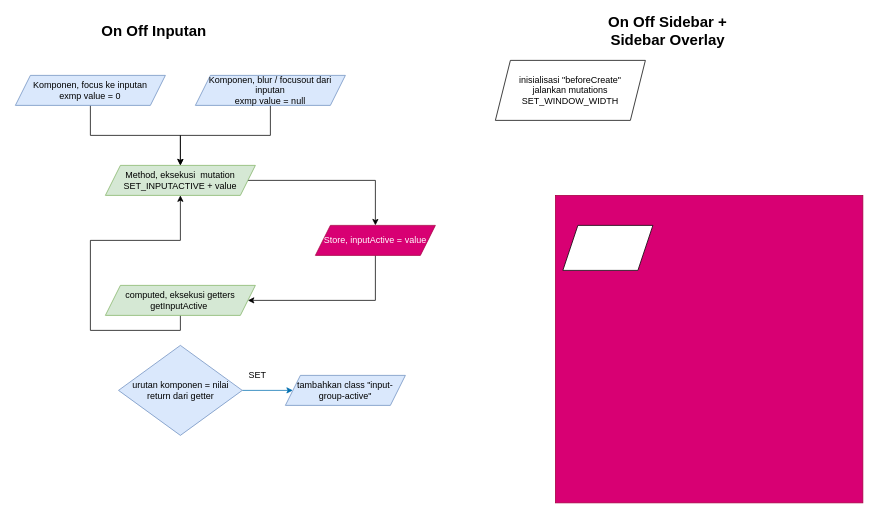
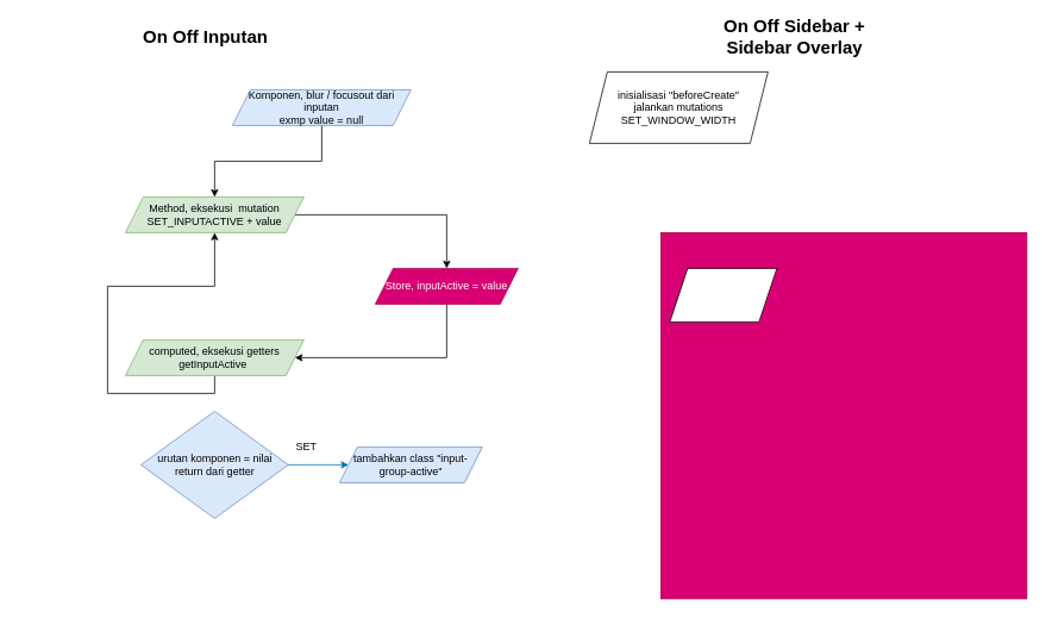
- <mxCell id="6" value="&lt;b&gt;&lt;font style=&quot;font-size: 20px&quot;&gt;On Off Inputan&lt;/font&gt;&lt;/b&gt;" style="text;html=1;strokeColor=none;fillColor=none;align=center;verticalAlign=middle;whiteSpace=wrap;rounded=0;" vertex="1" parent="1"><mxGeometry x="105" y="20" width="200" height="40" as="geometry" /></mxCell>
+ <mxCell id="6" value="&lt;b&gt;&lt;font style=&quot;font-size: 20px&quot;&gt;On Off Inputan&lt;/font&gt;&lt;/b&gt;" style="text;html=1;strokeColor=none;fillColor=none;align=center;verticalAlign=middle;whiteSpace=wrap;rounded=0;" vertex="1" parent="1"><mxGeometry x="130" width="200" height="40" as="geometry" y="20" /></mxCell>
- <mxCell id="3" value="Komponen, focus ke inputan&lt;br&gt;exmp value = 0" style="shape=parallelogram;perimeter=parallelogramPerimeter;whiteSpace=wrap;html=1;fixedSize=1;fontFamily=Helvetica;fontSize=12;fontColor=#000000;align=center;strokeColor=#6c8ebf;fillColor=#dae8fc;" vertex="1" parent="1"><mxGeometry x="20" y="100" width="200" height="40" as="geometry" /></mxCell>
- <mxCell id="2" value="" style="edgeStyle=orthogonalEdgeStyle;rounded=0;orthogonalLoop=1;jettySize=auto;html=1;" edge="1" parent="1" source="3" target="5"><mxGeometry relative="1" as="geometry" /></mxCell>
